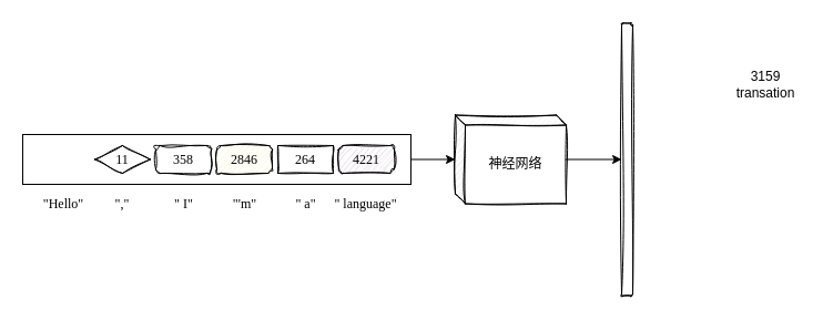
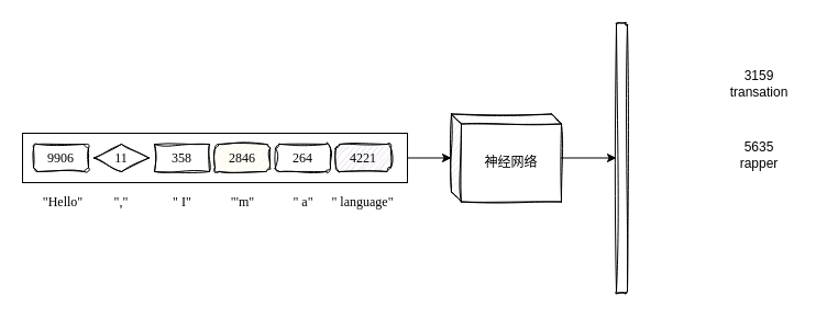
+ <mxCell id="20" value="5635 rapper" style="text;html=1;align=center;verticalAlign=middle;whiteSpace=wrap;rounded=0;" vertex="1" parent="1"><mxGeometry x="660" y="126" width="60" height="30" as="geometry" /></mxCell>
+ <mxCell id="4" value="9906" style="rounded=1;whiteSpace=wrap;html=1;glass=0;fontFamily=Comic Sans MS;shadow=0;sketch=1;curveFitting=1;jiggle=2;" vertex="1" parent="1"><mxGeometry x="30" y="131" width="50" height="25" as="geometry" /></mxCell>
- <mxCell id="6" value="358" style="rounded=1;whiteSpace=wrap;html=1;sketch=1;curveFitting=1;jiggle=2;glass=0;fontFamily=Comic Sans MS;" vertex="1" parent="1"><mxGeometry x="140" y="131" width="50" height="25" as="geometry" /></mxCell>
+ <mxCell id="6" value="358" style="whiteSpace=wrap;html=1;sketch=1;curveFitting=1;jiggle=2;glass=0;fontFamily=Comic Sans MS;rounded=0;" vertex="1" parent="1"><mxGeometry x="140" y="131" width="50" height="25" as="geometry" /></mxCell>
- <mxCell id="8" value="264" style="whiteSpace=wrap;html=1;sketch=1;curveFitting=1;jiggle=2;glass=0;fontFamily=Comic Sans MS;rounded=0;" vertex="1" parent="1"><mxGeometry x="250" y="131" width="50" height="25" as="geometry" /></mxCell>
+ <mxCell id="8" value="264" style="rounded=1;whiteSpace=wrap;html=1;sketch=1;curveFitting=1;jiggle=2;glass=0;fontFamily=Comic Sans MS;" vertex="1" parent="1"><mxGeometry x="250" y="131" width="50" height="25" as="geometry" /></mxCell>
